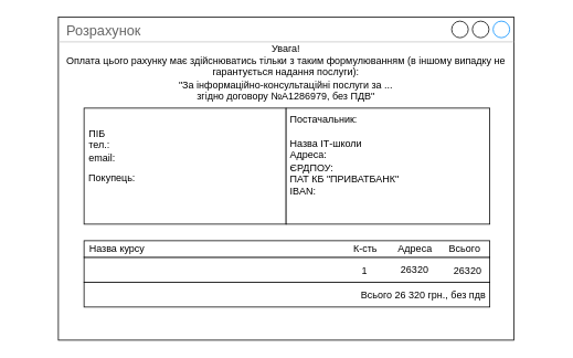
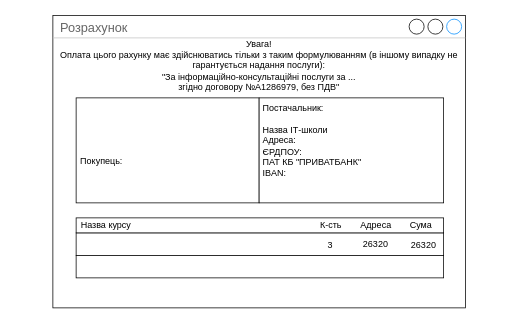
- <mxCell id="8" value="ПІБ&lt;br&gt;тел.:&lt;br&gt;email:" style="text;html=1;strokeColor=none;fillColor=none;align=left;verticalAlign=middle;whiteSpace=wrap;rounded=0;fontSize=12;" parent="1" vertex="1"><mxGeometry x="105" y="160" width="60" height="30" as="geometry" /></mxCell>
- <mxCell id="14" value="Всього" style="text;html=1;strokeColor=none;fillColor=none;align=center;verticalAlign=middle;whiteSpace=wrap;rounded=0;fontSize=12;" parent="1" vertex="1"><mxGeometry x="531" y="285" width="60" height="30" as="geometry" /></mxCell>
+ <mxCell id="14" value="Сума" style="text;html=1;strokeColor=none;fillColor=none;align=center;verticalAlign=middle;whiteSpace=wrap;rounded=0;fontSize=12;" parent="1" vertex="1"><mxGeometry x="531" y="285" width="60" height="30" as="geometry" /></mxCell>
- <mxCell id="18" value="1" style="text;html=1;strokeColor=none;fillColor=none;align=center;verticalAlign=middle;whiteSpace=wrap;rounded=0;fontSize=12;" parent="1" vertex="1"><mxGeometry x="410" y="311" width="60" height="30" as="geometry" /></mxCell>
+ <mxCell id="18" value="3" style="text;html=1;strokeColor=none;fillColor=none;align=center;verticalAlign=middle;whiteSpace=wrap;rounded=0;fontSize=12;" parent="1" vertex="1"><mxGeometry x="410" y="311" width="60" height="30" as="geometry" /></mxCell>
- <mxCell id="19" value="Всього 26 320 грн., без пдв" style="text;html=1;strokeColor=none;fillColor=none;align=center;verticalAlign=middle;whiteSpace=wrap;rounded=0;fontSize=12;" parent="1" vertex="1"><mxGeometry x="431" y="341" width="160" height="30" as="geometry" /></mxCell>
